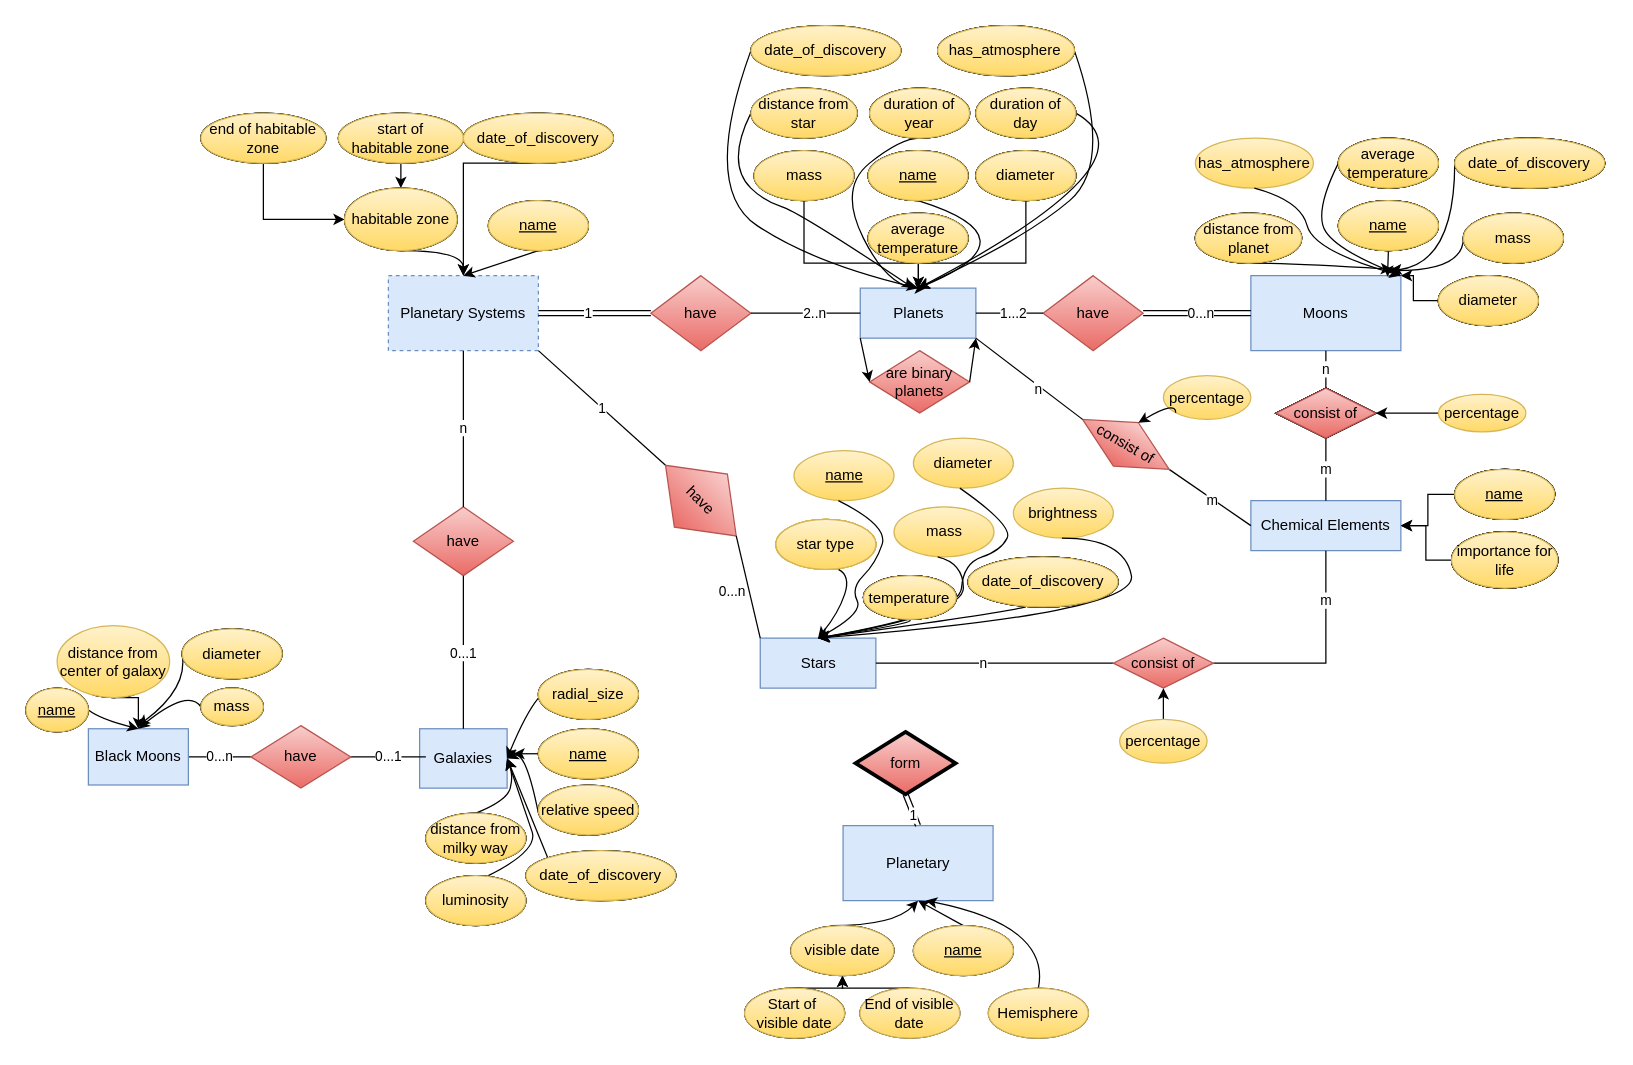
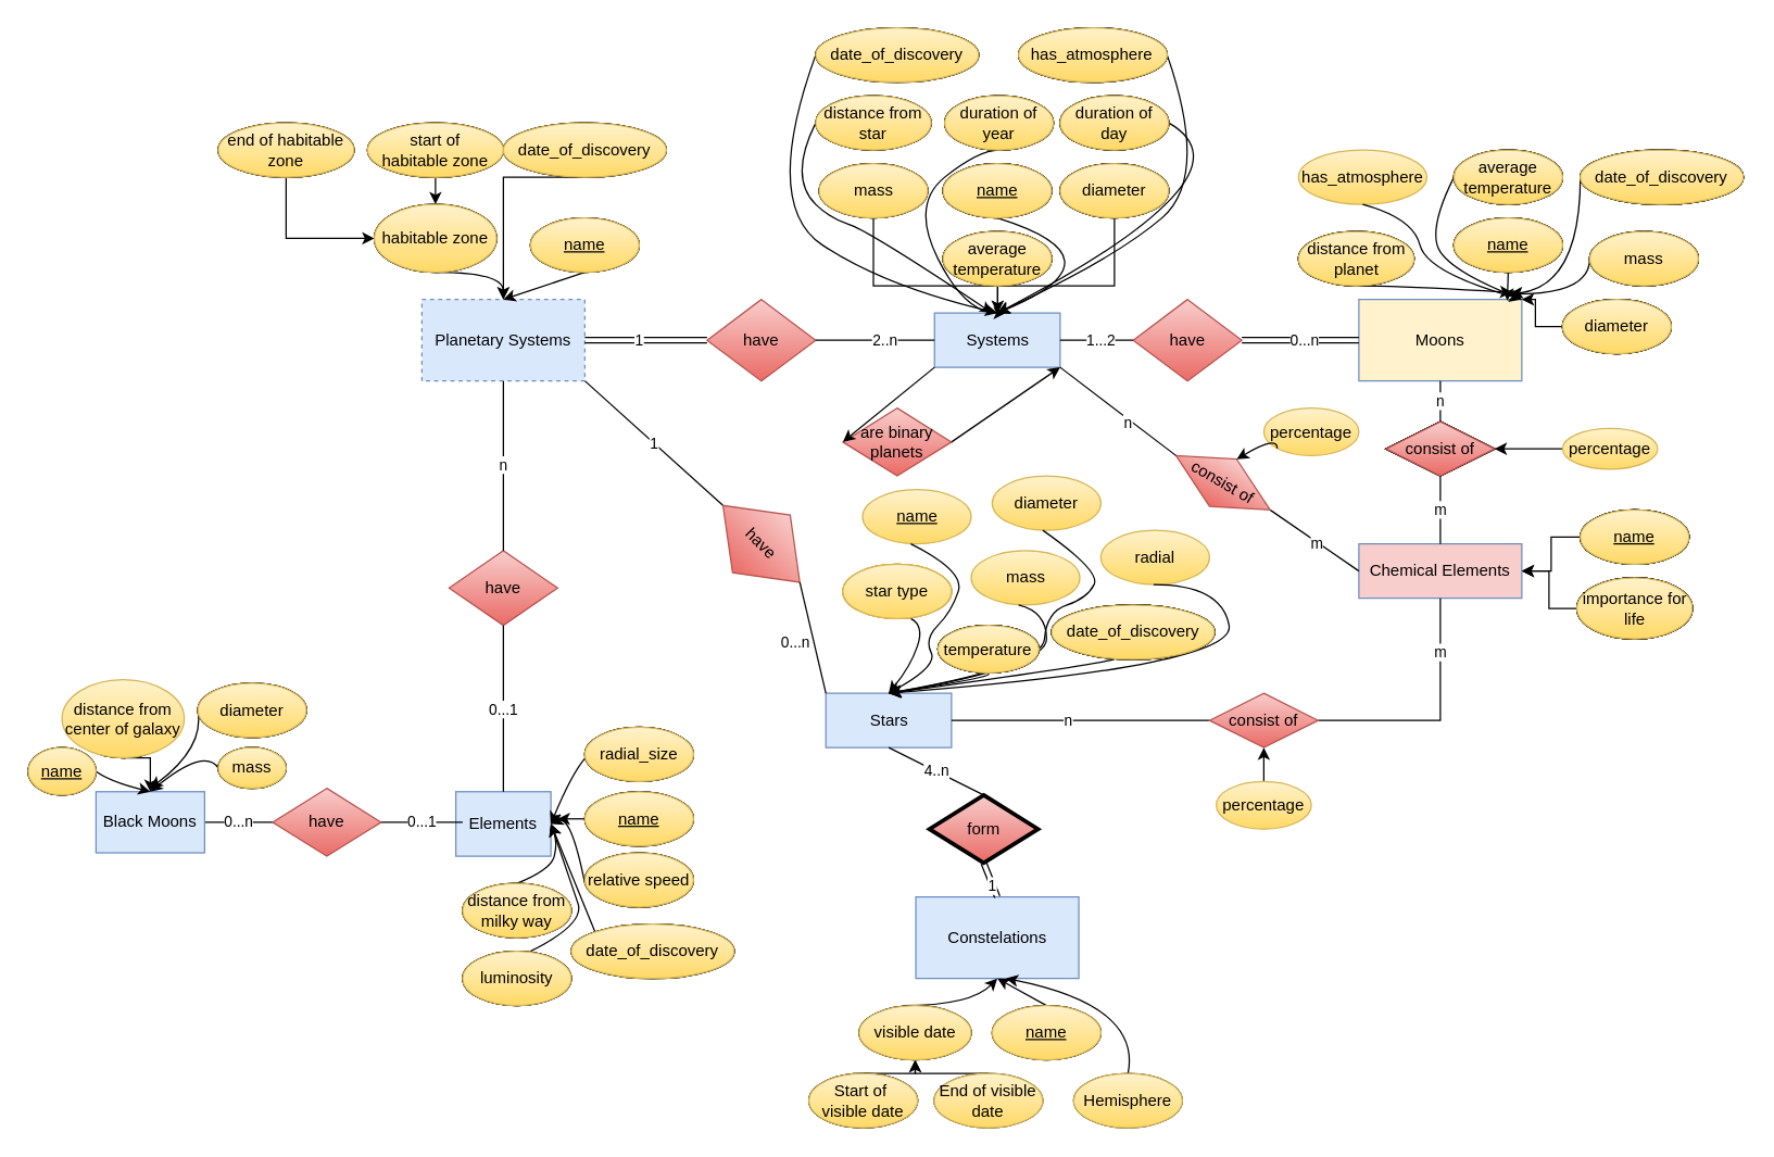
- <mxCell id="2" value="Planets" style="rounded=0;whiteSpace=wrap;html=1;fillColor=#dae8fc;strokeColor=#6c8ebf;" parent="1" vertex="1"><mxGeometry x="687.5" y="230" width="92.5" height="40" as="geometry" /></mxCell>
+ <mxCell id="2" value="Systems" style="rounded=0;whiteSpace=wrap;html=1;fillColor=#dae8fc;strokeColor=#6c8ebf;" parent="1" vertex="1"><mxGeometry x="687.5" y="230" width="92.5" height="40" as="geometry" /></mxCell>
- <mxCell id="8" value="Moons" style="rounded=0;whiteSpace=wrap;html=1;fillColor=#dae8fc;strokeColor=#6c8ebf;" parent="1" vertex="1"><mxGeometry x="1000" y="220" width="120" height="60" as="geometry" /></mxCell>
+ <mxCell id="8" value="Moons" style="rounded=0;whiteSpace=wrap;html=1;fillColor=#fff2cc;strokeColor=#6c8ebf;" parent="1" vertex="1"><mxGeometry x="1000" y="220" width="120" height="60" as="geometry" /></mxCell>
- <mxCell id="20" value="are binary planets" style="rhombus;whiteSpace=wrap;html=1;fillColor=#f8cecc;gradientColor=#ea6b66;strokeColor=#b85450;" parent="1" vertex="1"><mxGeometry x="695" y="280" width="80" height="50" as="geometry" /></mxCell>
+ <mxCell id="20" value="are binary planets" style="rhombus;whiteSpace=wrap;html=1;fillColor=#f8cecc;gradientColor=#ea6b66;strokeColor=#b85450;" parent="1" vertex="1"><mxGeometry x="620" y="300" width="80" height="50" as="geometry" /></mxCell>
- <mxCell id="34" value="brightness" style="ellipse;whiteSpace=wrap;html=1;fillColor=#fff2cc;gradientColor=#ffd966;strokeColor=#d6b656;" parent="1" vertex="1"><mxGeometry x="810" y="390" width="80" height="40" as="geometry" /></mxCell>
+ <mxCell id="34" value="radial" style="ellipse;whiteSpace=wrap;html=1;fillColor=#fff2cc;gradientColor=#ffd966;strokeColor=#d6b656;" parent="1" vertex="1"><mxGeometry x="810" y="390" width="80" height="40" as="geometry" /></mxCell>
- <mxCell id="7" value="Chemical Elements" style="rounded=0;whiteSpace=wrap;html=1;fillColor=#dae8fc;strokeColor=#6c8ebf;" parent="1" vertex="1"><mxGeometry x="1000" y="400" width="120" height="40" as="geometry" /></mxCell>
+ <mxCell id="7" value="Chemical Elements" style="rounded=0;whiteSpace=wrap;html=1;fillColor=#f8cecc;strokeColor=#6c8ebf;" parent="1" vertex="1"><mxGeometry x="1000" y="400" width="120" height="40" as="geometry" /></mxCell>
+ <mxCell id="18" value="4..n" style="endArrow=none;html=1;rounded=0;entryX=0.5;entryY=0;entryDx=0;entryDy=0;exitX=0.5;exitY=1;exitDx=0;exitDy=0;" parent="1" source="3" target="17" edge="1"><mxGeometry width="50" height="50" relative="1" as="geometry"><mxPoint x="689.41" y="670" as="sourcePoint" /><mxPoint x="739.41" y="620" as="targetPoint" /></mxGeometry></mxCell>
- <mxCell id="6" value="Galaxies" style="rounded=0;whiteSpace=wrap;html=1;fillColor=#dae8fc;strokeColor=#6c8ebf;" parent="1" vertex="1"><mxGeometry x="335" y="582.5" width="70" height="47.5" as="geometry" /></mxCell>
+ <mxCell id="6" value="Elements" style="rounded=0;whiteSpace=wrap;html=1;fillColor=#dae8fc;strokeColor=#6c8ebf;" parent="1" vertex="1"><mxGeometry x="335" y="582.5" width="70" height="47.5" as="geometry" /></mxCell>
- <mxCell id="4" value="Planetary" style="rounded=0;whiteSpace=wrap;html=1;fillColor=#dae8fc;strokeColor=#6c8ebf;" parent="1" vertex="1"><mxGeometry x="673.75" y="660" width="120" height="60" as="geometry" /></mxCell>
+ <mxCell id="4" value="Constelations" style="rounded=0;whiteSpace=wrap;html=1;fillColor=#dae8fc;strokeColor=#6c8ebf;" parent="1" vertex="1"><mxGeometry x="673.75" y="660" width="120" height="60" as="geometry" /></mxCell>
